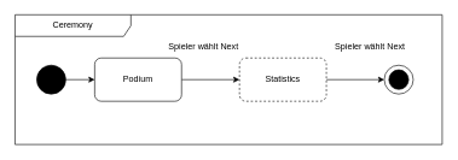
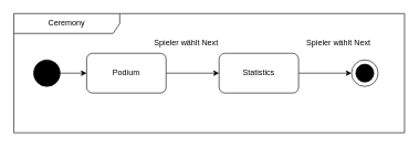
- <mxCell id="9" value="Statistics" style="rounded=1;whiteSpace=wrap;html=1;dashed=1;" parent="6" vertex="1"><mxGeometry x="310" y="60" width="120" height="60" as="geometry" /></mxCell>
+ <mxCell id="9" value="Statistics" style="rounded=1;whiteSpace=wrap;html=1;" parent="6" vertex="1"><mxGeometry x="310" y="60" width="120" height="60" as="geometry" /></mxCell>
